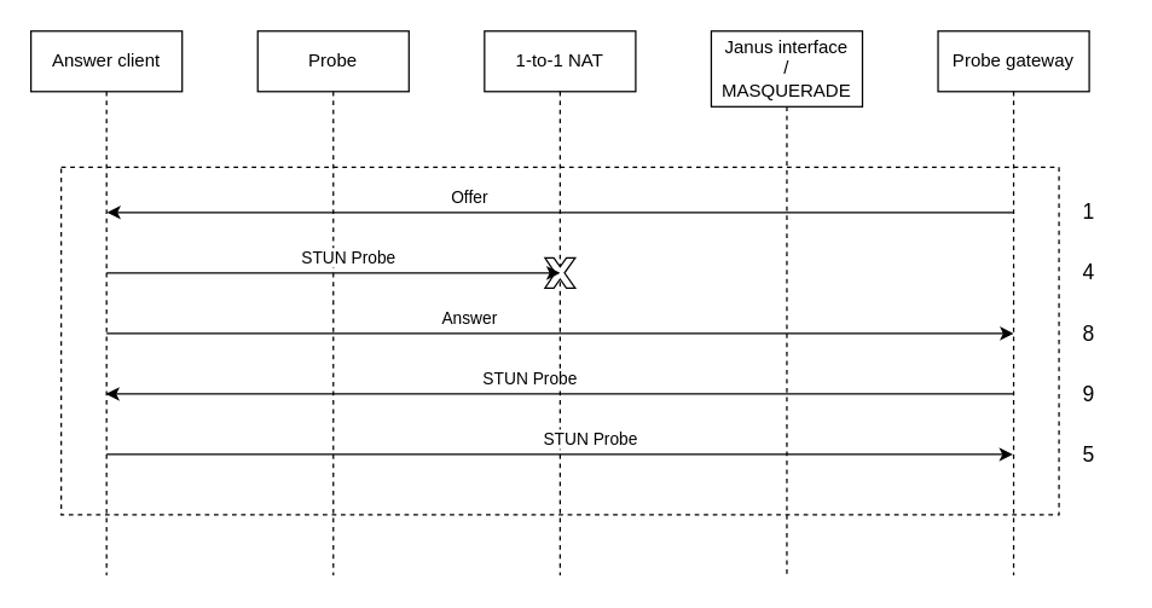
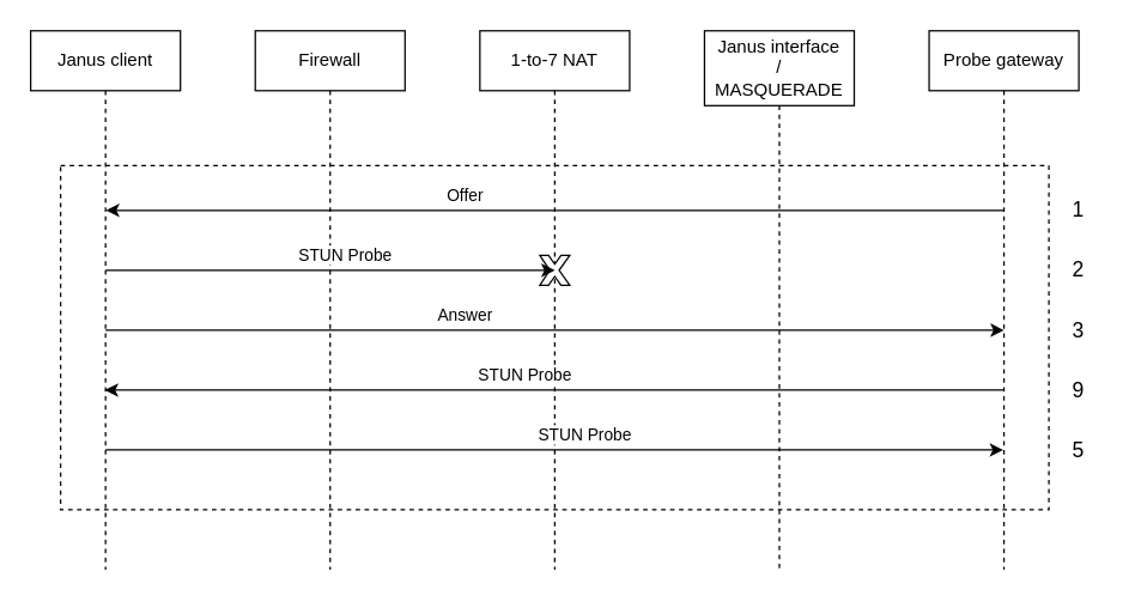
- <mxCell id="2" value="Answer client" style="shape=umlLifeline;perimeter=lifelinePerimeter;whiteSpace=wrap;html=1;container=1;collapsible=0;recursiveResize=0;outlineConnect=0;" parent="1" vertex="1"><mxGeometry x="20" y="20" width="100" height="360" as="geometry" /></mxCell>
+ <mxCell id="2" value="Janus client" style="shape=umlLifeline;perimeter=lifelinePerimeter;whiteSpace=wrap;html=1;container=1;collapsible=0;recursiveResize=0;outlineConnect=0;" parent="1" vertex="1"><mxGeometry x="20" y="20" width="100" height="360" as="geometry" /></mxCell>
- <mxCell id="3" value="Probe" style="shape=umlLifeline;perimeter=lifelinePerimeter;whiteSpace=wrap;html=1;container=1;collapsible=0;recursiveResize=0;outlineConnect=0;" parent="1" vertex="1"><mxGeometry x="170" y="20" width="100" height="360" as="geometry" /></mxCell>
+ <mxCell id="3" value="Firewall" style="shape=umlLifeline;perimeter=lifelinePerimeter;whiteSpace=wrap;html=1;container=1;collapsible=0;recursiveResize=0;outlineConnect=0;" parent="1" vertex="1"><mxGeometry x="170" y="20" width="100" height="360" as="geometry" /></mxCell>
- <mxCell id="4" value="1-to-1 NAT" style="shape=umlLifeline;perimeter=lifelinePerimeter;whiteSpace=wrap;html=1;container=1;collapsible=0;recursiveResize=0;outlineConnect=0;" parent="1" vertex="1"><mxGeometry x="320" y="20" width="100" height="360" as="geometry" /></mxCell>
+ <mxCell id="4" value="1-to-7 NAT" style="shape=umlLifeline;perimeter=lifelinePerimeter;whiteSpace=wrap;html=1;container=1;collapsible=0;recursiveResize=0;outlineConnect=0;" parent="1" vertex="1"><mxGeometry x="320" y="20" width="100" height="360" as="geometry" /></mxCell>
- <mxCell id="15" value="4" style="text;html=1;strokeColor=none;fillColor=none;align=center;verticalAlign=middle;whiteSpace=wrap;rounded=0;fontSize=14;" parent="1" vertex="1"><mxGeometry x="700" y="170" width="40" height="20" as="geometry" /></mxCell>
+ <mxCell id="15" value="2" style="text;html=1;strokeColor=none;fillColor=none;align=center;verticalAlign=middle;whiteSpace=wrap;rounded=0;fontSize=14;" parent="1" vertex="1"><mxGeometry x="700" y="170" width="40" height="20" as="geometry" /></mxCell>
- <mxCell id="16" value="8" style="text;html=1;strokeColor=none;fillColor=none;align=center;verticalAlign=middle;whiteSpace=wrap;rounded=0;fontSize=14;" parent="1" vertex="1"><mxGeometry x="700" y="210" width="40" height="20" as="geometry" /></mxCell>
+ <mxCell id="16" value="3" style="text;html=1;strokeColor=none;fillColor=none;align=center;verticalAlign=middle;whiteSpace=wrap;rounded=0;fontSize=14;" parent="1" vertex="1"><mxGeometry x="700" y="210" width="40" height="20" as="geometry" /></mxCell>
